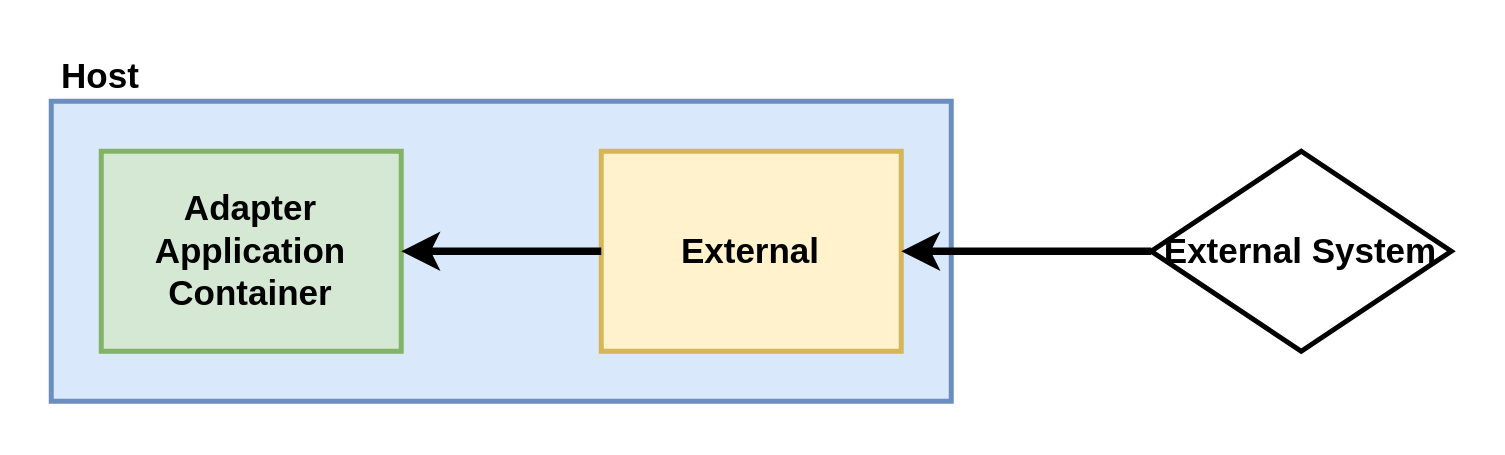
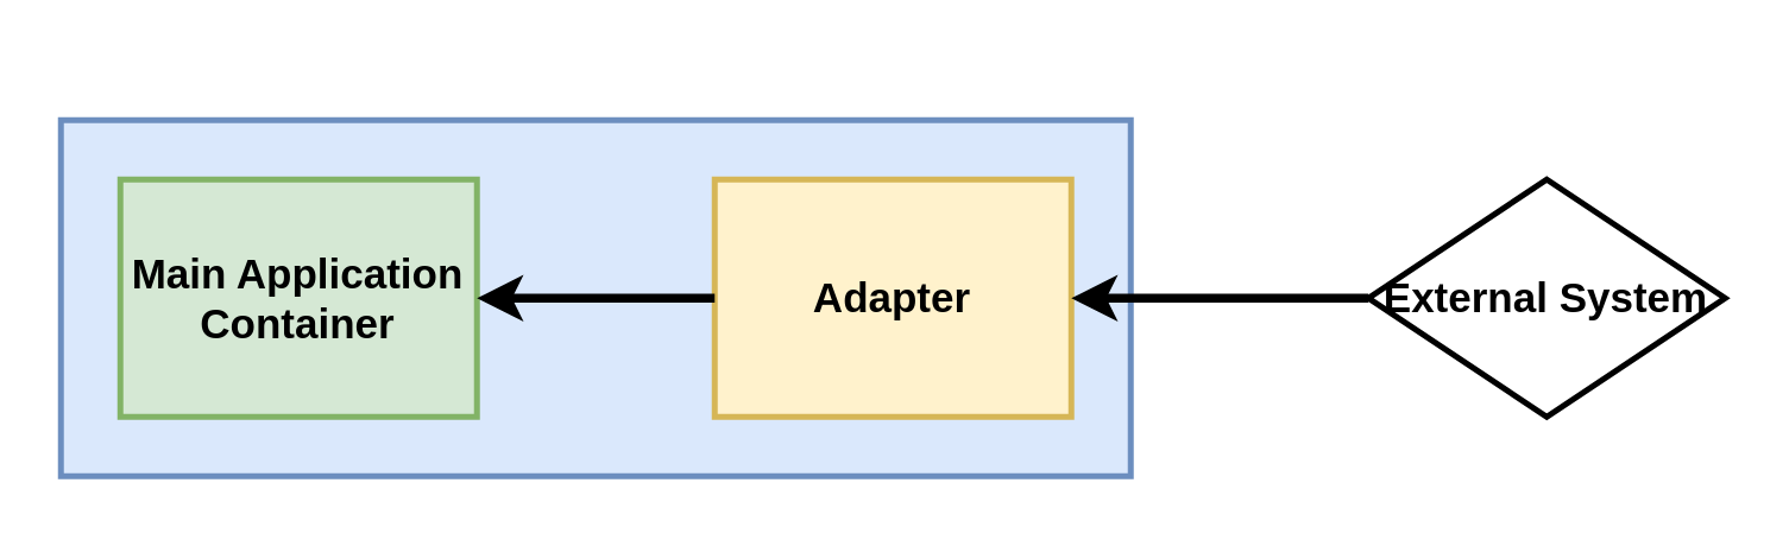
- <mxCell id="8" value="&lt;font style=&quot;font-size: 14px&quot;&gt;&lt;b&gt;Host&lt;/b&gt;&lt;/font&gt;" style="text;html=1;strokeColor=none;fillColor=none;align=center;verticalAlign=middle;whiteSpace=wrap;rounded=0;" vertex="1" parent="1"><mxGeometry x="20" y="20" width="40" height="20" as="geometry" /></mxCell>
- <mxCell id="3" value="&lt;font size=&quot;1&quot;&gt;&lt;b style=&quot;font-size: 14px&quot;&gt;Adapter Application Container&lt;/b&gt;&lt;/font&gt;" style="rounded=0;whiteSpace=wrap;html=1;strokeWidth=2;fillColor=#d5e8d4;strokeColor=#82b366;" vertex="1" parent="1"><mxGeometry x="40" y="60" width="120" height="80" as="geometry" /></mxCell>
+ <mxCell id="3" value="&lt;font size=&quot;1&quot;&gt;&lt;b style=&quot;font-size: 14px&quot;&gt;Main Application Container&lt;/b&gt;&lt;/font&gt;" style="rounded=0;whiteSpace=wrap;html=1;strokeWidth=2;fillColor=#d5e8d4;strokeColor=#82b366;" vertex="1" parent="1"><mxGeometry x="40" y="60" width="120" height="80" as="geometry" /></mxCell>
- <mxCell id="4" value="&lt;span style=&quot;font-size: 14px&quot;&gt;&lt;b&gt;External&lt;/b&gt;&lt;/span&gt;" style="rounded=0;whiteSpace=wrap;html=1;strokeWidth=2;fillColor=#fff2cc;strokeColor=#d6b656;" vertex="1" parent="1"><mxGeometry x="240" y="60" width="120" height="80" as="geometry" /></mxCell>
+ <mxCell id="4" value="&lt;span style=&quot;font-size: 14px&quot;&gt;&lt;b&gt;Adapter&lt;/b&gt;&lt;/span&gt;" style="rounded=0;whiteSpace=wrap;html=1;strokeWidth=2;fillColor=#fff2cc;strokeColor=#d6b656;" vertex="1" parent="1"><mxGeometry x="240" y="60" width="120" height="80" as="geometry" /></mxCell>
